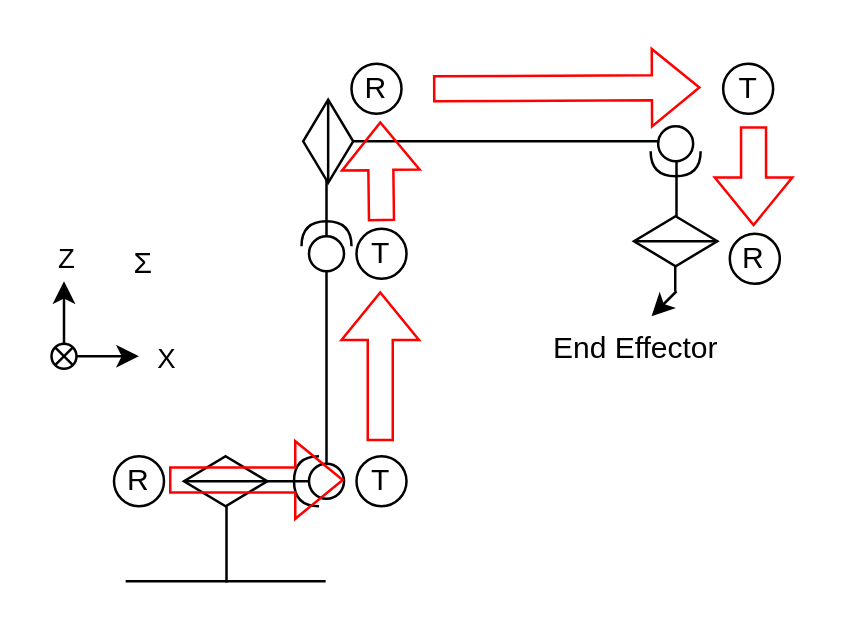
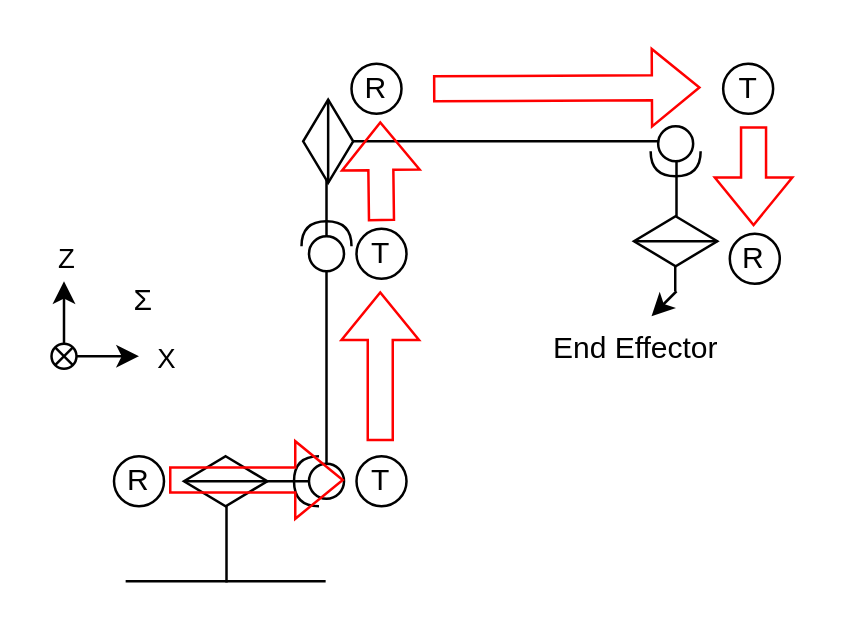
- <mxCell id="23" value="Σ" style="text;html=1;align=center;verticalAlign=middle;whiteSpace=wrap;rounded=0;container=0;" parent="22" vertex="1"><mxGeometry x="27" y="2" width="20" height="30" as="geometry" /></mxCell>
+ <mxCell id="23" value="Σ" style="text;html=1;align=center;verticalAlign=middle;whiteSpace=wrap;rounded=0;container=0;" parent="22" vertex="1"><mxGeometry x="27" y="17" width="20" height="30" as="geometry" /></mxCell>
